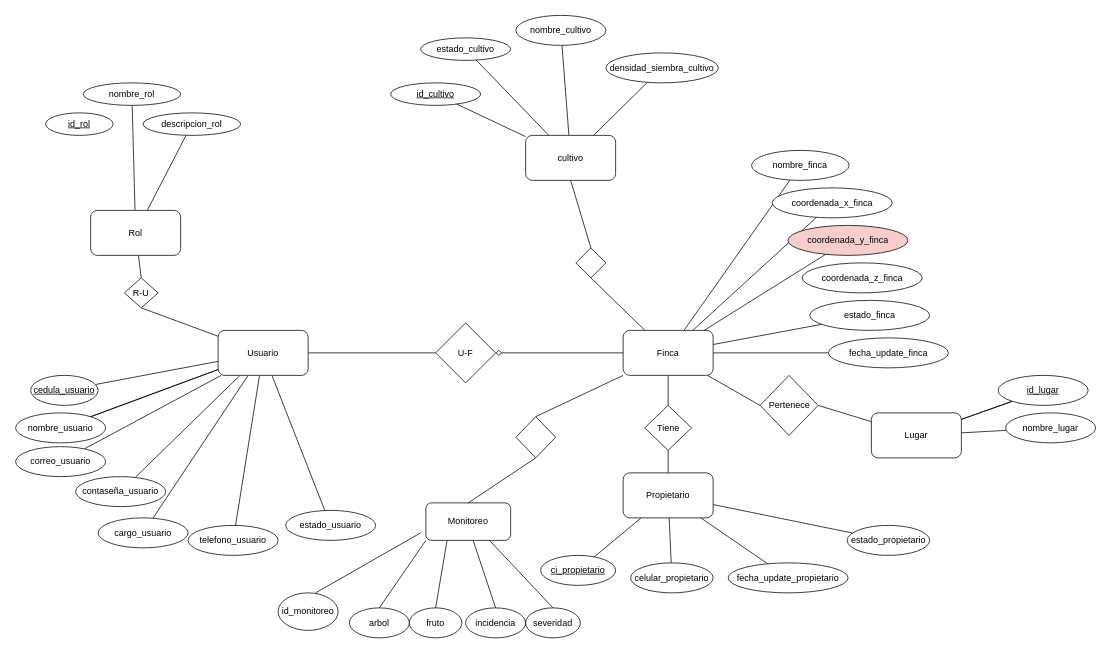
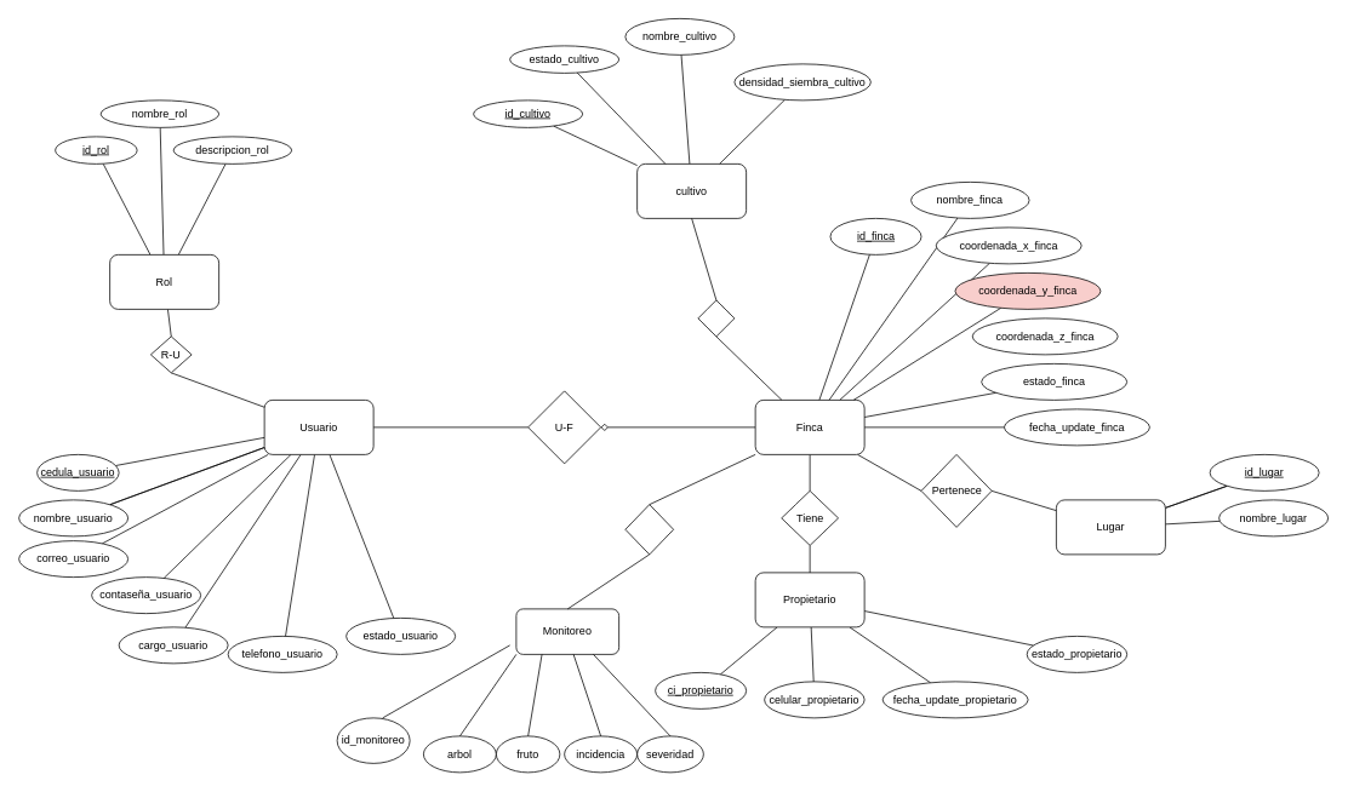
+ <mxCell id="13" style="rounded=0;orthogonalLoop=1;jettySize=auto;html=1;endArrow=none;endFill=0;" edge="1" parent="1" source="17" target="18"><mxGeometry relative="1" as="geometry" /></mxCell>
+ <mxCell id="47" value="&lt;u&gt;id_finca&lt;/u&gt;" style="ellipse;whiteSpace=wrap;html=1;rounded=1;" vertex="1" parent="1"><mxGeometry x="912.5" y="240" width="100" height="40" as="geometry" /></mxCell>
+ <mxCell id="36" value="" style="edgeStyle=none;rounded=0;orthogonalLoop=1;jettySize=auto;html=1;endArrow=none;endFill=0;" edge="1" parent="1" source="46" target="47"><mxGeometry relative="1" as="geometry" /></mxCell>
